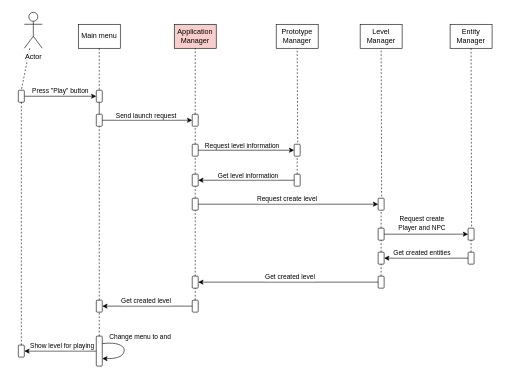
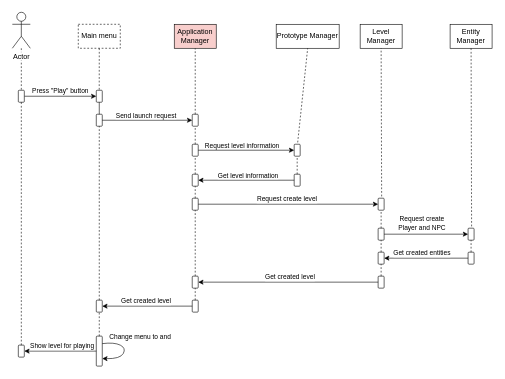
- <mxCell id="67" value="Actor" style="shape=umlActor;verticalLabelPosition=bottom;labelBackgroundColor=#ffffff;verticalAlign=top;html=1;outlineConnect=0;" vertex="1" parent="1"><mxGeometry x="40" y="20" width="30" height="60" as="geometry" /></mxCell>
+ <mxCell id="67" value="Actor" style="shape=umlActor;verticalLabelPosition=bottom;labelBackgroundColor=#ffffff;verticalAlign=top;html=1;outlineConnect=0;" vertex="1" parent="1"><mxGeometry x="20" y="20" width="30" height="60" as="geometry" /></mxCell>
- <mxCell id="5" value="Main menu" style="rounded=0;whiteSpace=wrap;html=1;" vertex="1" parent="1"><mxGeometry x="130" y="40" width="70" height="40" as="geometry" /></mxCell>
+ <mxCell id="5" value="Main menu" style="rounded=0;whiteSpace=wrap;html=1;dashed=1;" vertex="1" parent="1"><mxGeometry x="130" y="40" width="70" height="40" as="geometry" /></mxCell>
- <mxCell id="14" value="Prototype Manager" style="rounded=0;whiteSpace=wrap;html=1;" vertex="1" parent="1"><mxGeometry x="460" y="40" width="70" height="40" as="geometry" /></mxCell>
+ <mxCell id="14" value="Prototype Manager" style="rounded=0;whiteSpace=wrap;html=1;" vertex="1" parent="1"><mxGeometry x="460" y="40" width="105" height="40" as="geometry" /></mxCell>
